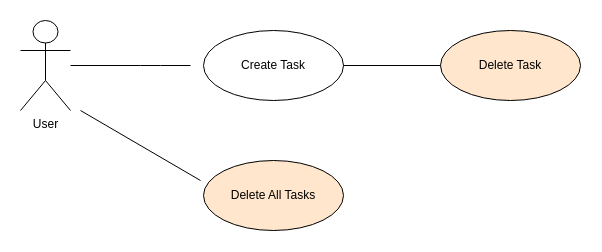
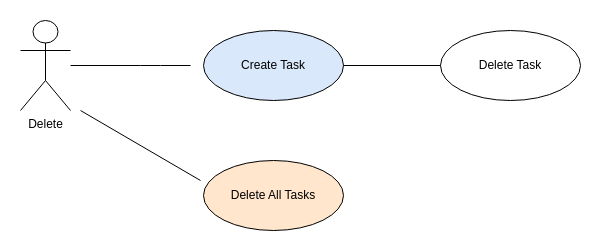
- <mxCell id="3" value="Create Task" style="ellipse;whiteSpace=wrap;html=1;" vertex="1" parent="1"><mxGeometry x="203" y="30" width="140" height="70" as="geometry" /></mxCell>
+ <mxCell id="3" value="Create Task" style="ellipse;whiteSpace=wrap;html=1;fillColor=#dae8fc;" vertex="1" parent="1"><mxGeometry x="203" y="30" width="140" height="70" as="geometry" /></mxCell>
- <mxCell id="4" value="Delete Task" style="ellipse;whiteSpace=wrap;html=1;fillColor=#ffe6cc;" vertex="1" parent="1"><mxGeometry x="440" y="30" width="140" height="70" as="geometry" /></mxCell>
+ <mxCell id="4" value="Delete Task" style="ellipse;whiteSpace=wrap;html=1;" vertex="1" parent="1"><mxGeometry x="440" y="30" width="140" height="70" as="geometry" /></mxCell>
- <mxCell id="2" value="User" style="shape=umlActor;verticalLabelPosition=bottom;labelBackgroundColor=#ffffff;verticalAlign=top;html=1;" vertex="1" parent="1"><mxGeometry x="20" y="20" width="50" height="90" as="geometry" /></mxCell>
+ <mxCell id="2" value="Delete" style="shape=umlActor;verticalLabelPosition=bottom;labelBackgroundColor=#ffffff;verticalAlign=top;html=1;" vertex="1" parent="1"><mxGeometry x="20" y="20" width="50" height="90" as="geometry" /></mxCell>
